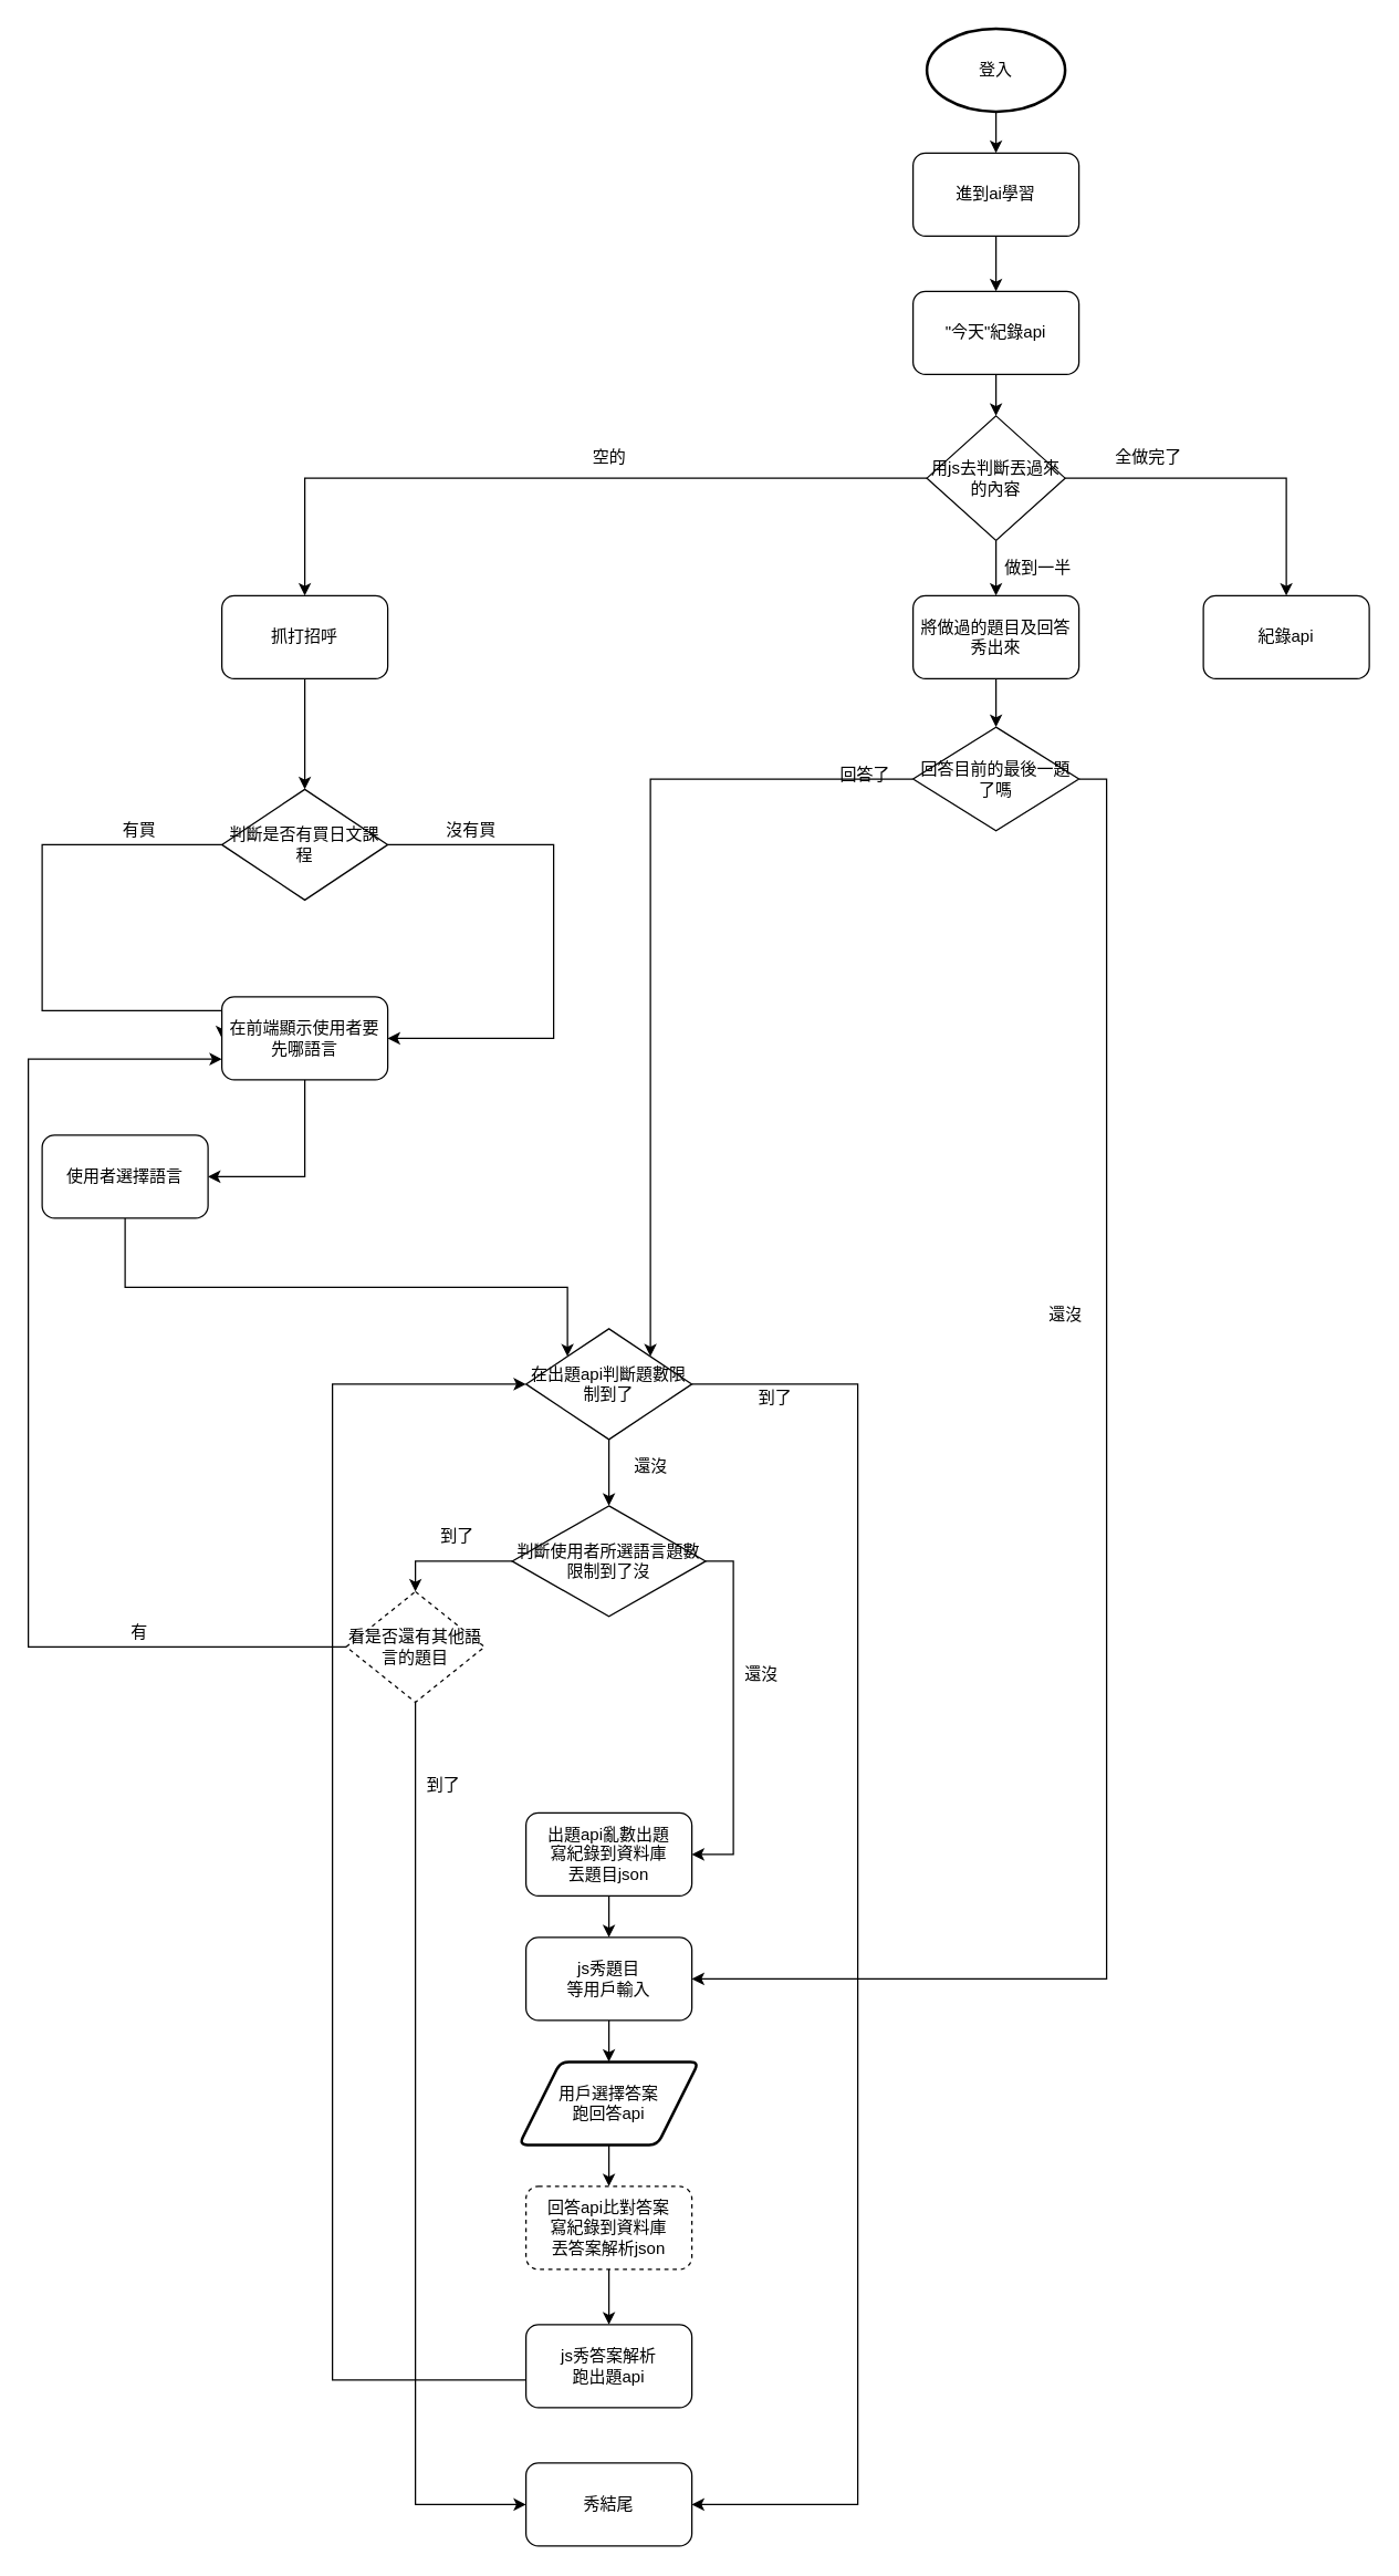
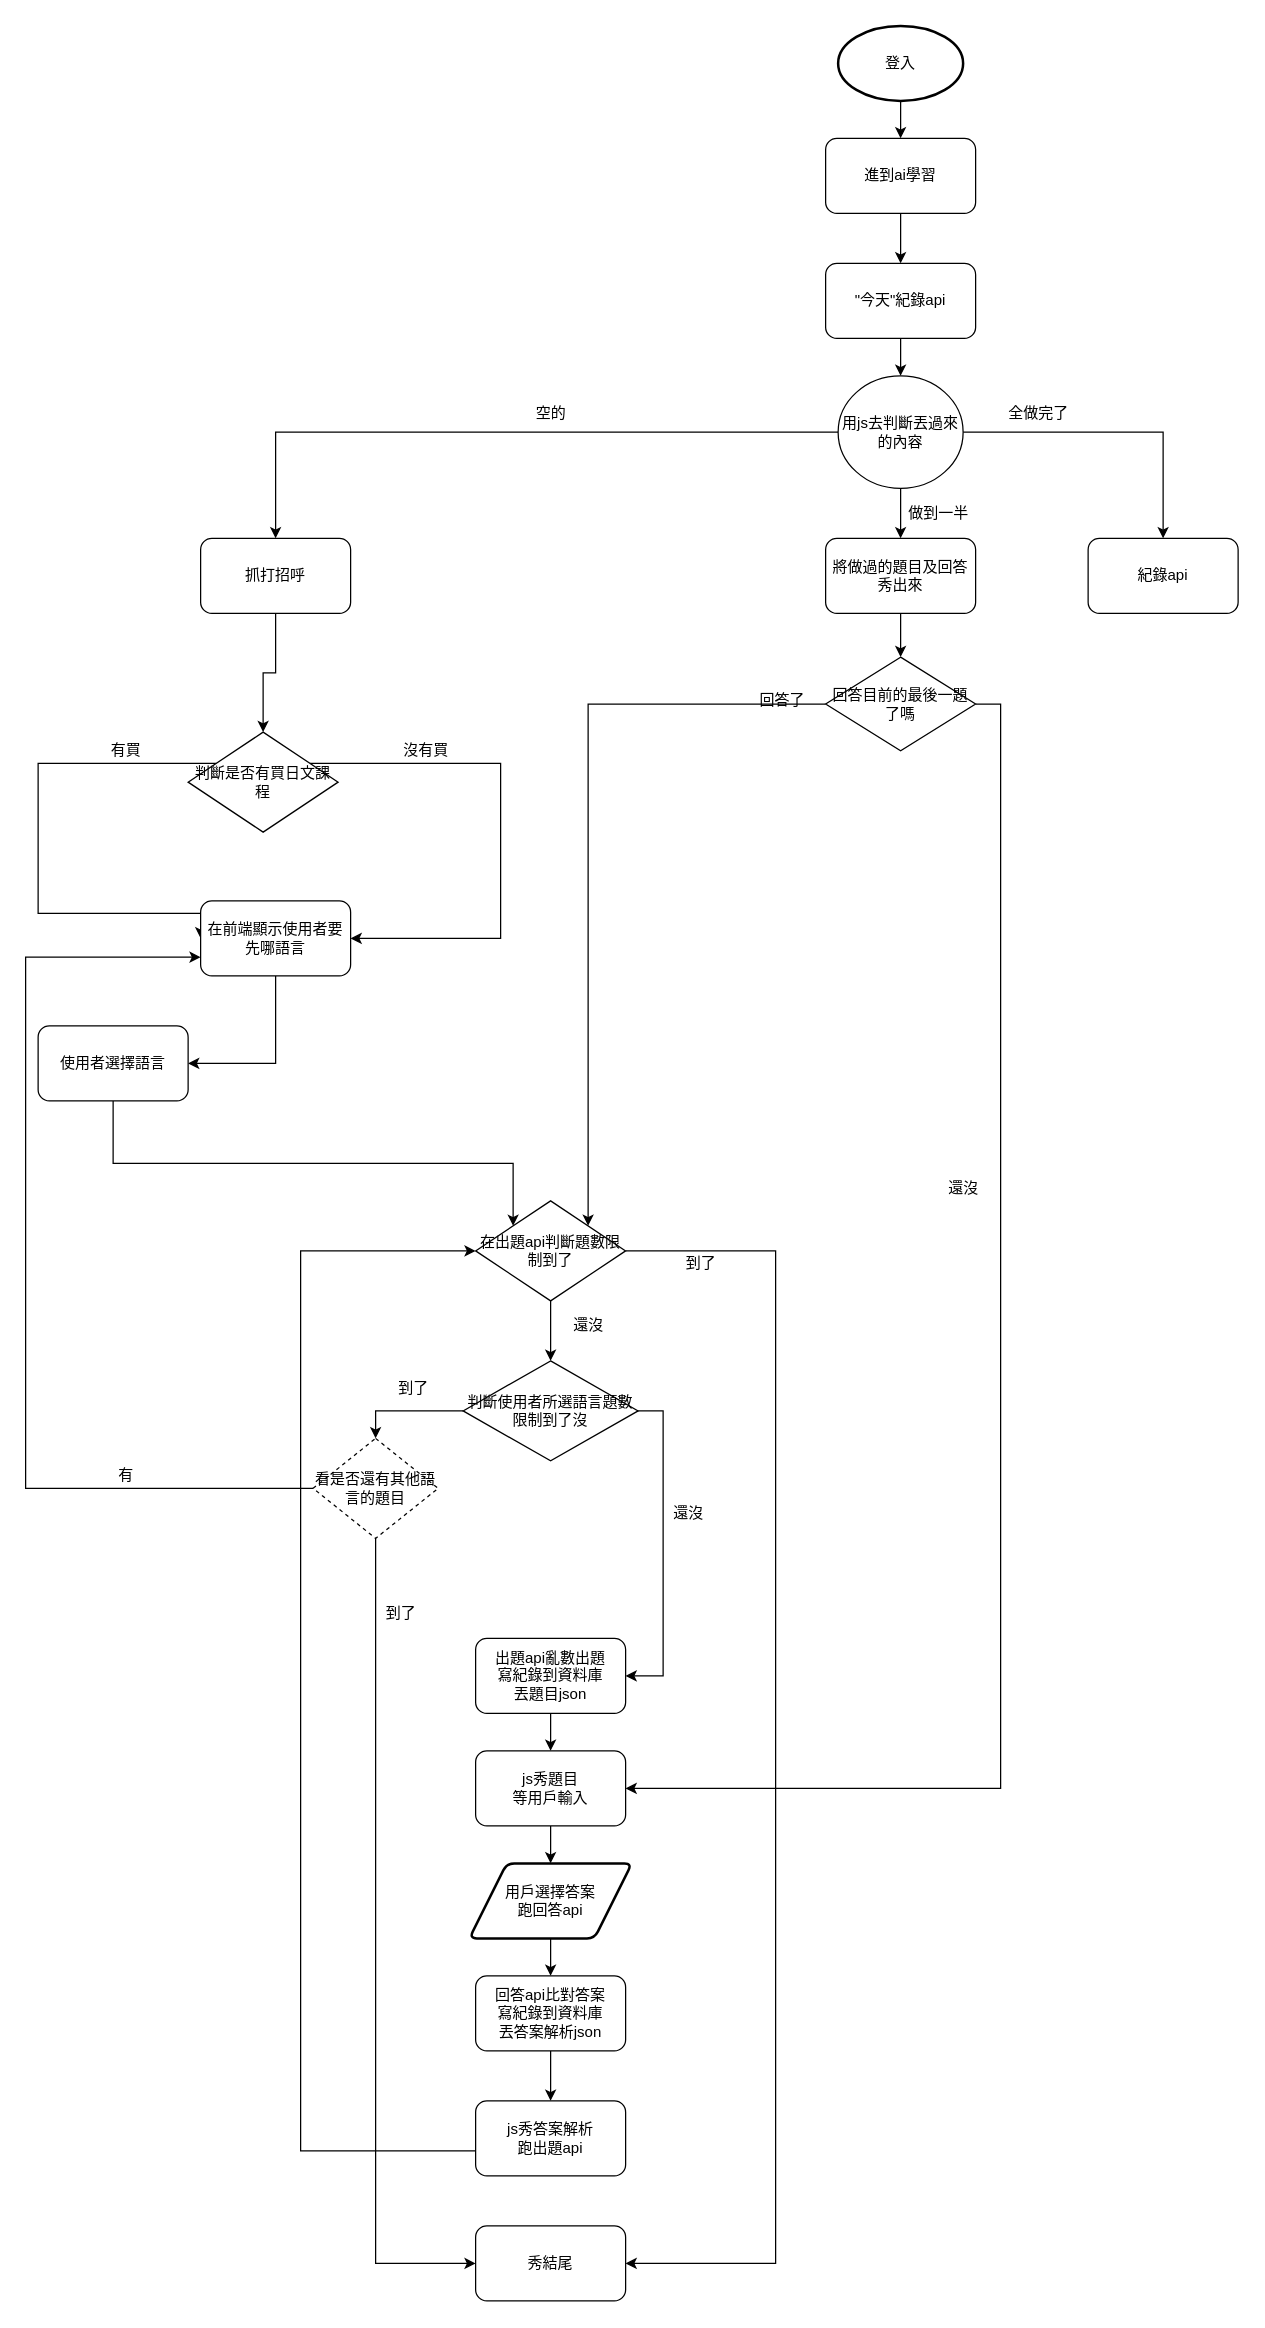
- <mxCell id="29" value="&lt;span&gt;用js去判斷丟過來的內容&lt;/span&gt;" style="rhombus;whiteSpace=wrap;html=1;" parent="1" vertex="1"><mxGeometry x="670" y="300" width="100" height="90" as="geometry" /></mxCell>
+ <mxCell id="29" value="&lt;span&gt;用js去判斷丟過來的內容&lt;/span&gt;" style="ellipse;whiteSpace=wrap;html=1;" parent="1" vertex="1"><mxGeometry x="670" y="300" width="100" height="90" as="geometry" /></mxCell>
- <mxCell id="43" value="判斷是否有買日文課程" style="rhombus;whiteSpace=wrap;html=1;" parent="1" vertex="1"><mxGeometry x="160" y="570" width="120" height="80" as="geometry" /></mxCell>
+ <mxCell id="43" value="判斷是否有買日文課程" style="rhombus;whiteSpace=wrap;html=1;" parent="1" vertex="1"><mxGeometry x="150" y="585" width="120" height="80" as="geometry" /></mxCell>
- <mxCell id="13" value="回答api比對答案&lt;br&gt;寫紀錄到資料庫&lt;br&gt;丟答案解析json" style="rounded=1;whiteSpace=wrap;html=1;dashed=1;" parent="1" vertex="1"><mxGeometry x="380" y="1580" width="120" height="60" as="geometry" /></mxCell>
+ <mxCell id="13" value="回答api比對答案&lt;br&gt;寫紀錄到資料庫&lt;br&gt;丟答案解析json" style="rounded=1;whiteSpace=wrap;html=1;" parent="1" vertex="1"><mxGeometry x="380" y="1580" width="120" height="60" as="geometry" /></mxCell>
